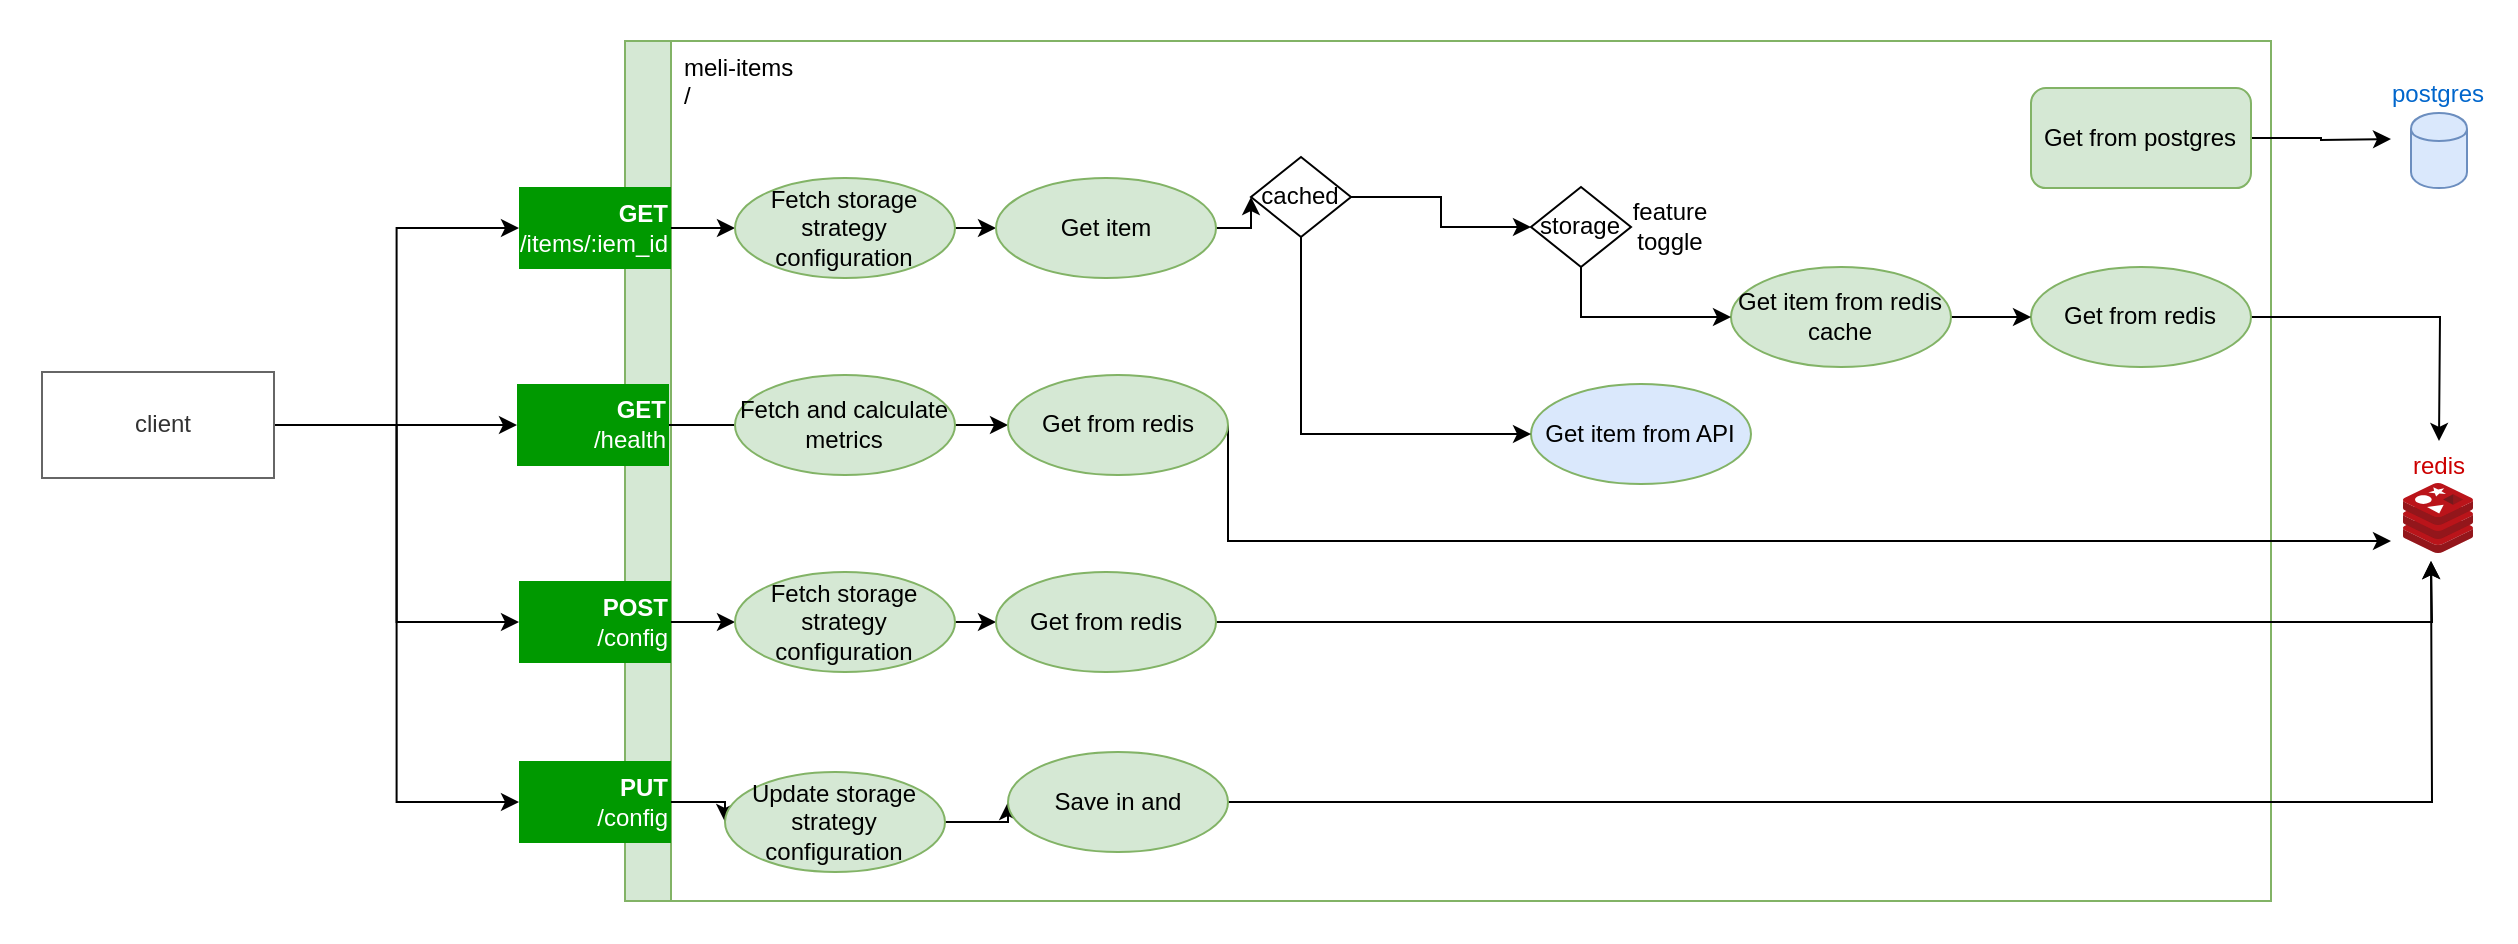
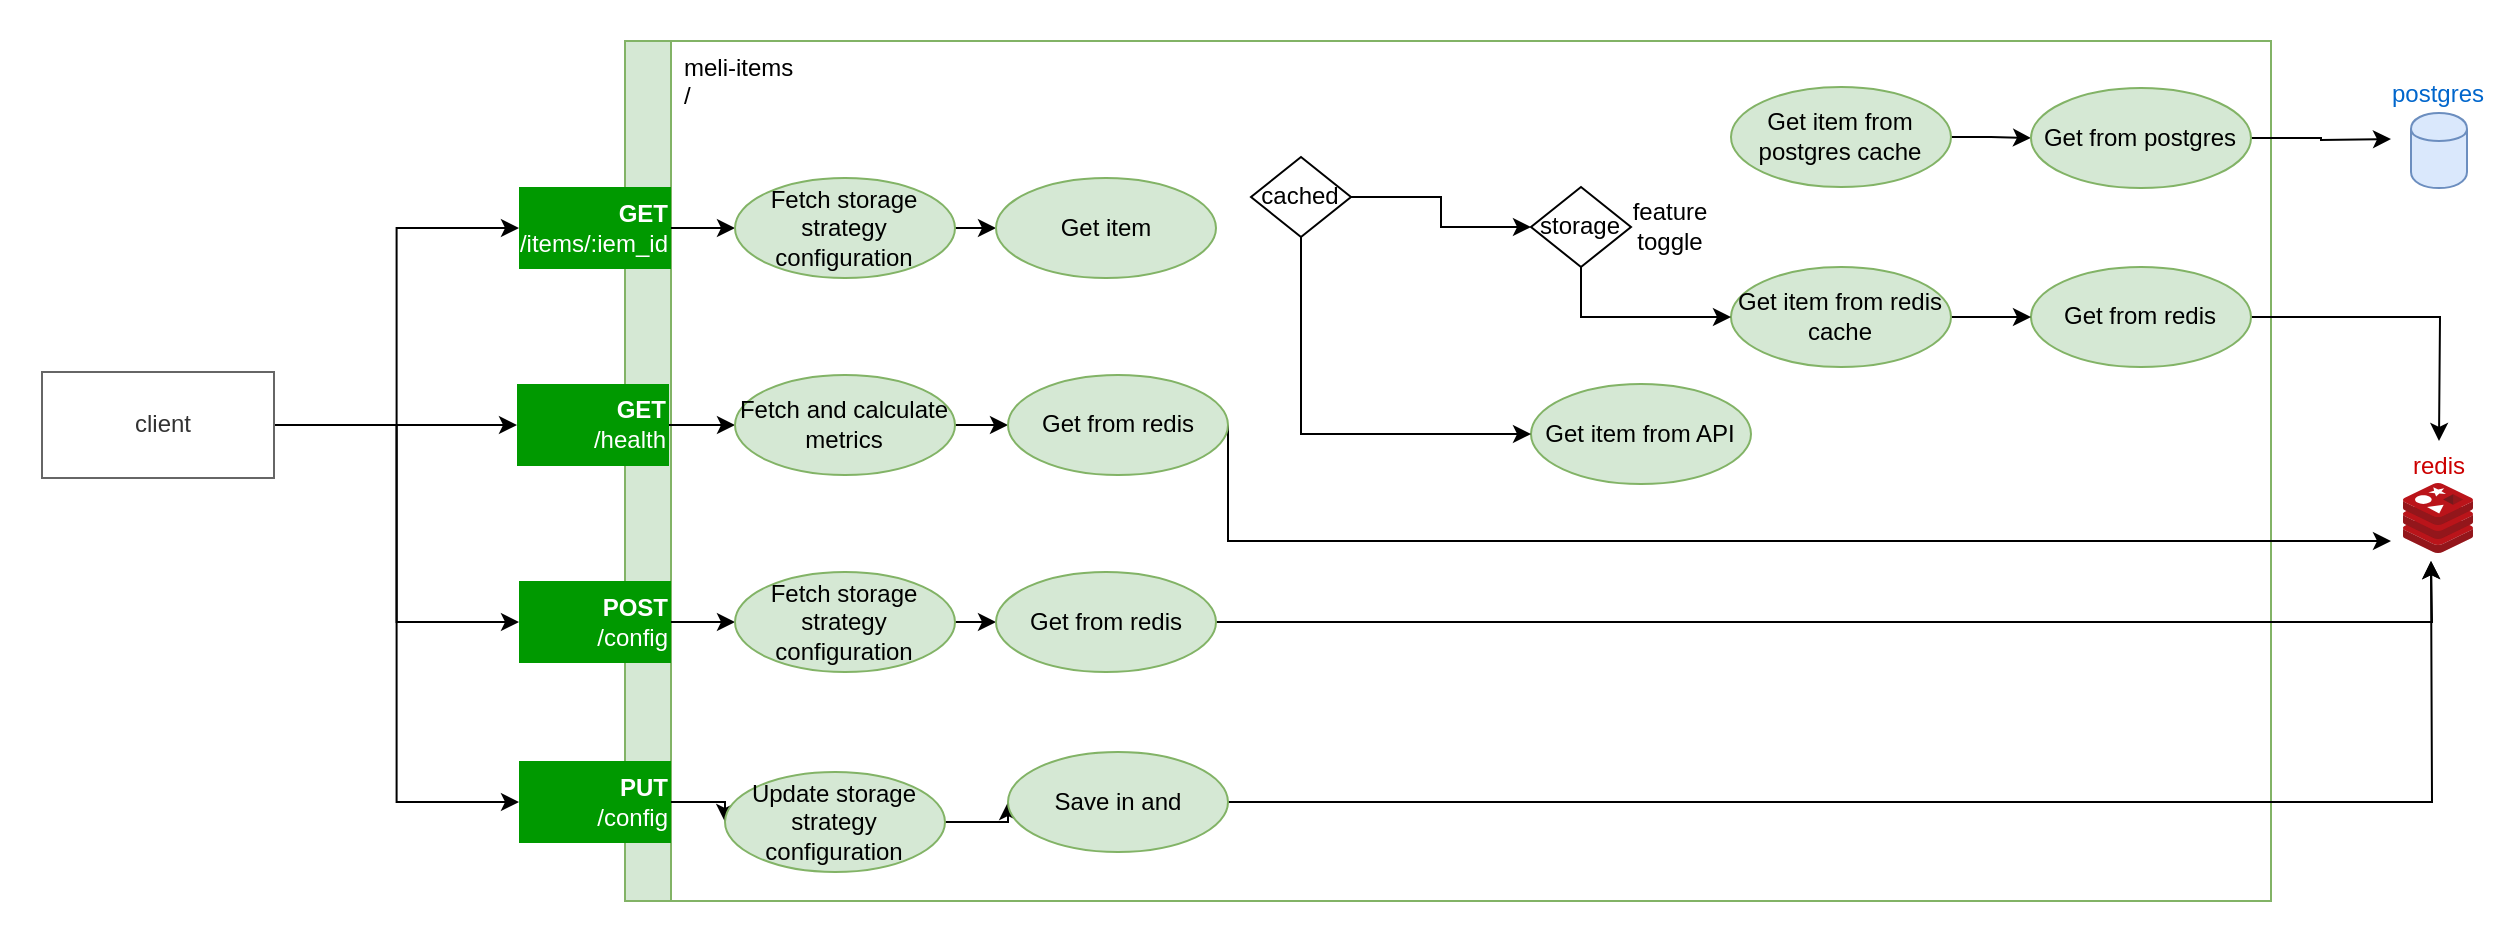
+ <mxCell id="40" value="Get item from postgres cache" style="ellipse;whiteSpace=wrap;html=1;fillColor=#d5e8d4;strokeColor=#82b366;" parent="1" vertex="1"><mxGeometry x="865" y="43" width="110" height="50" as="geometry" /></mxCell>
+ <mxCell id="39" style="edgeStyle=orthogonalEdgeStyle;rounded=0;orthogonalLoop=1;jettySize=auto;html=1;exitX=1;exitY=0.5;exitDx=0;exitDy=0;" parent="1" source="40" target="42" edge="1"><mxGeometry relative="1" as="geometry" /></mxCell>
- <mxCell id="42" value="Get from postgres" style="whiteSpace=wrap;html=1;fillColor=#d5e8d4;strokeColor=#82b366;rounded=1;" parent="1" vertex="1"><mxGeometry x="1015" y="43.54" width="110" height="50" as="geometry" /></mxCell>
+ <mxCell id="42" value="Get from postgres" style="ellipse;whiteSpace=wrap;html=1;fillColor=#d5e8d4;strokeColor=#82b366;" parent="1" vertex="1"><mxGeometry x="1015" y="43.54" width="110" height="50" as="geometry" /></mxCell>
- <mxCell id="27" style="edgeStyle=orthogonalEdgeStyle;rounded=0;orthogonalLoop=1;jettySize=auto;html=1;exitX=1;exitY=0.5;exitDx=0;exitDy=0;entryX=0;entryY=0.5;entryDx=0;entryDy=0;" parent="1" source="28" target="48" edge="1"><mxGeometry relative="1" as="geometry" /></mxCell>
- <mxCell id="13" style="edgeStyle=orthogonalEdgeStyle;rounded=0;orthogonalLoop=1;jettySize=auto;html=1;exitX=1;exitY=0.5;exitDx=0;exitDy=0;entryX=0;entryY=0.5;entryDx=0;entryDy=0;endArrow=none;" parent="1" source="14" target="16" edge="1"><mxGeometry relative="1" as="geometry" /></mxCell>
+ <mxCell id="13" style="edgeStyle=orthogonalEdgeStyle;rounded=0;orthogonalLoop=1;jettySize=auto;html=1;exitX=1;exitY=0.5;exitDx=0;exitDy=0;entryX=0;entryY=0.5;entryDx=0;entryDy=0;" parent="1" source="14" target="16" edge="1"><mxGeometry relative="1" as="geometry" /></mxCell>
- <mxCell id="45" value="Get item from API" style="ellipse;whiteSpace=wrap;html=1;fillColor=#dae8fc;strokeColor=#82b366;" parent="1" vertex="1"><mxGeometry x="765" y="191.5" width="110" height="50" as="geometry" /></mxCell>
+ <mxCell id="45" value="Get item from API" style="ellipse;whiteSpace=wrap;html=1;fillColor=#d5e8d4;strokeColor=#82b366;" parent="1" vertex="1"><mxGeometry x="765" y="191.5" width="110" height="50" as="geometry" /></mxCell>
